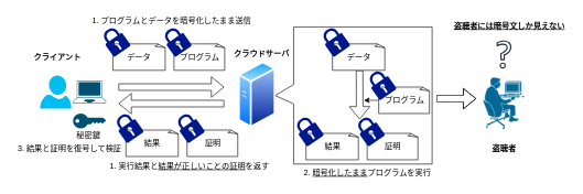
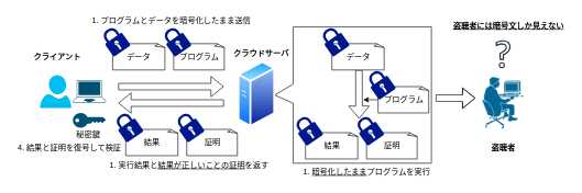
- <mxCell id="17" value="3. 結果と証明を復号して検証" style="text;html=1;strokeColor=none;fillColor=none;align=center;verticalAlign=middle;whiteSpace=wrap;rounded=0;" vertex="1" parent="1"><mxGeometry x="20" y="206" width="170" height="35" as="geometry" /></mxCell>
+ <mxCell id="17" value="4. 結果と証明を復号して検証" style="text;html=1;strokeColor=none;fillColor=none;align=center;verticalAlign=middle;whiteSpace=wrap;rounded=0;" vertex="1" parent="1"><mxGeometry x="20" y="206" width="170" height="35" as="geometry" /></mxCell>
- <mxCell id="13" value="2. &lt;u&gt;暗号化したまま&lt;/u&gt;プログラムを実行" style="text;html=1;align=center;verticalAlign=middle;resizable=0;points=[];autosize=1;strokeColor=none;fillColor=none;" vertex="1" parent="1"><mxGeometry x="450" y="251" width="210" height="20" as="geometry" /></mxCell>
+ <mxCell id="13" value="1. &lt;u&gt;暗号化したまま&lt;/u&gt;プログラムを実行" style="text;html=1;align=center;verticalAlign=middle;resizable=0;points=[];autosize=1;strokeColor=none;fillColor=none;" vertex="1" parent="1"><mxGeometry x="450" y="251" width="210" height="20" as="geometry" /></mxCell>
